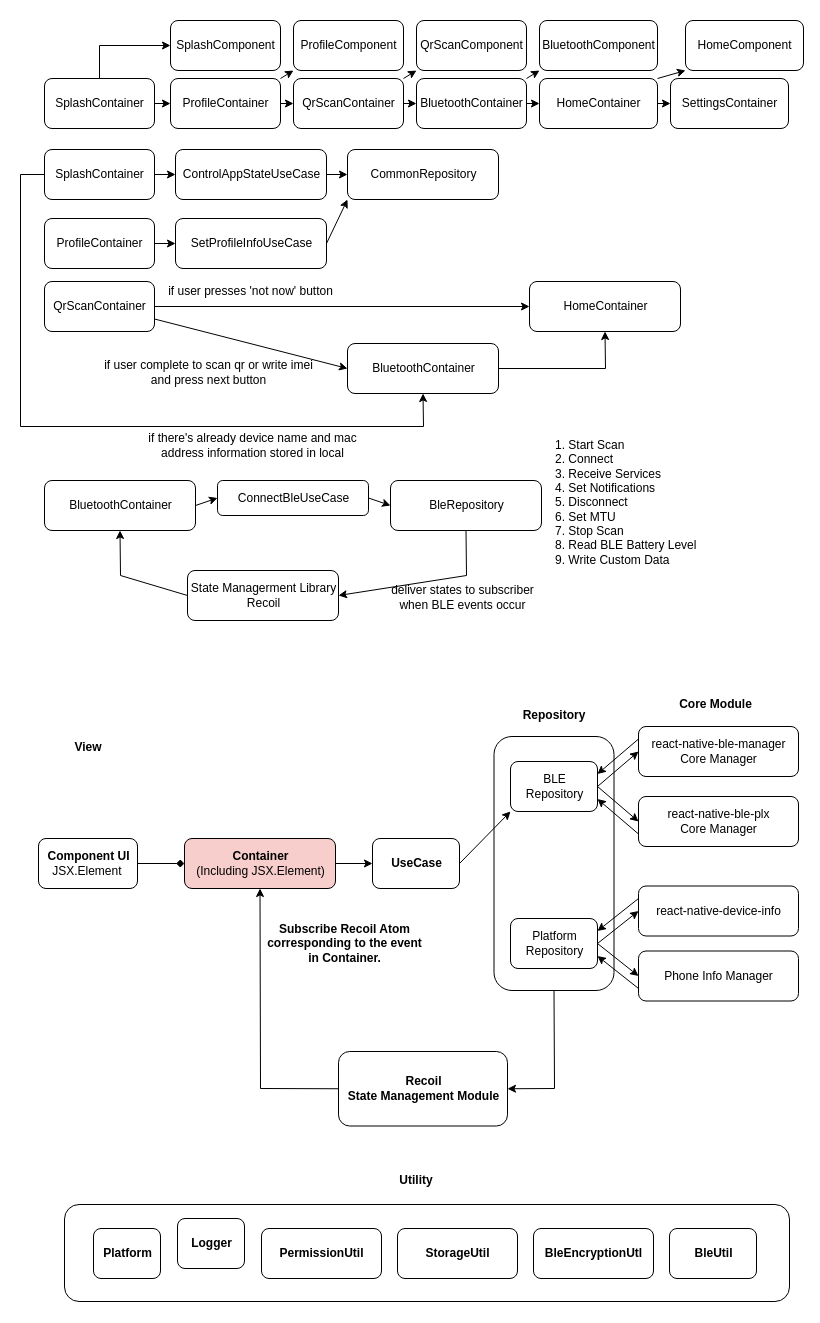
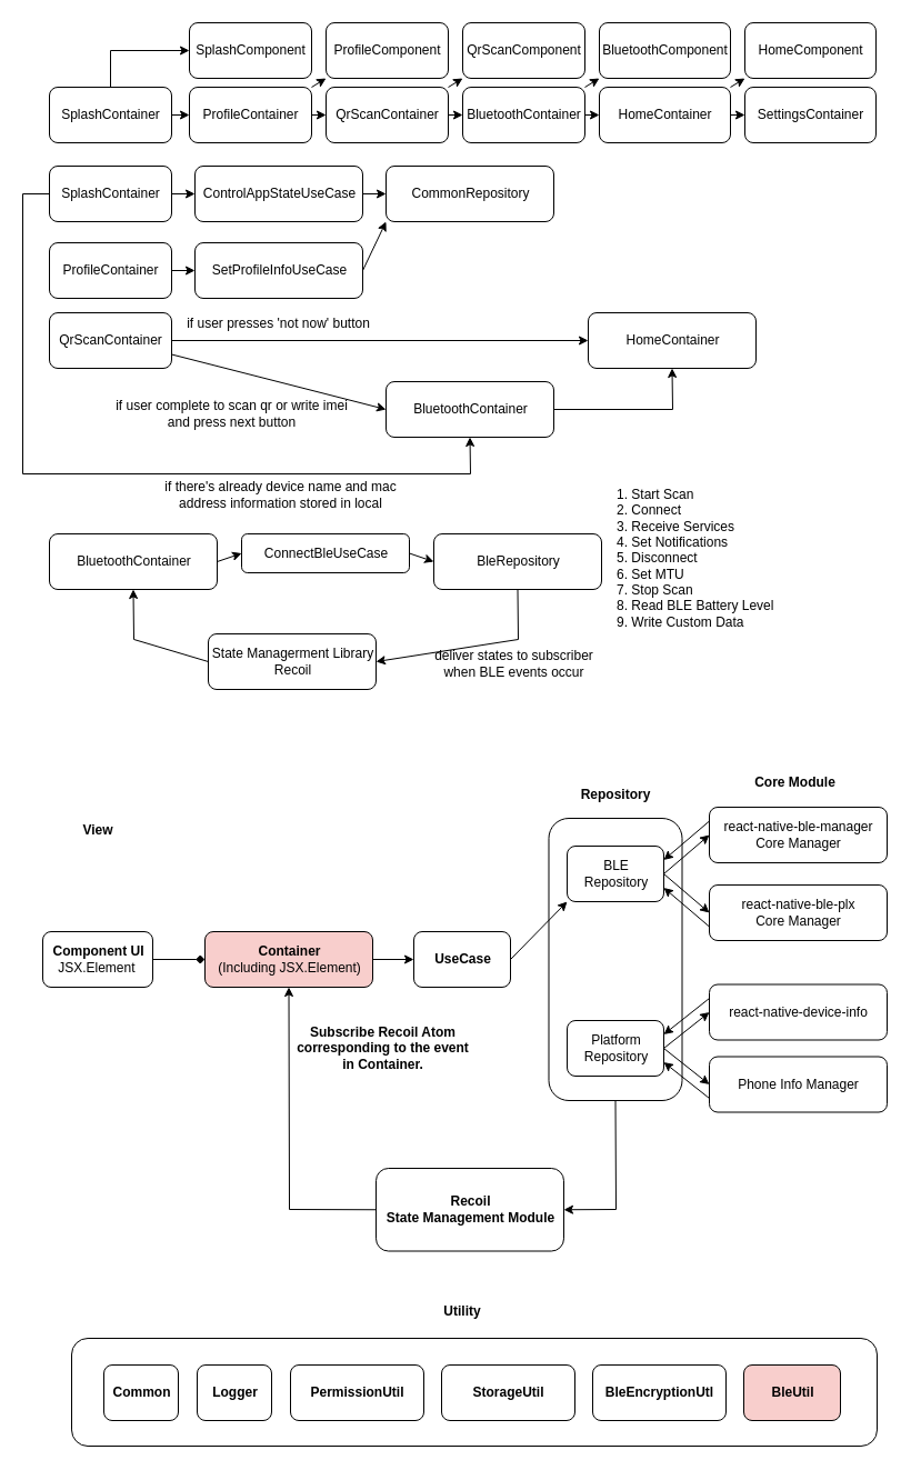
- <mxCell id="13" value="HomeComponent" style="html=1;rounded=1;" parent="1" vertex="1"><mxGeometry x="685" y="20" width="118" height="50" as="geometry" /></mxCell>
+ <mxCell id="13" value="HomeComponent" style="html=1;rounded=1;" parent="1" vertex="1"><mxGeometry x="670" y="20" width="118" height="50" as="geometry" /></mxCell>
- <mxCell id="85" value="&lt;b&gt;Logger&lt;/b&gt;" style="html=1;rounded=1;" vertex="1" parent="1"><mxGeometry x="177" y="1218" width="67" height="50" as="geometry" /></mxCell>
+ <mxCell id="85" value="&lt;b&gt;Logger&lt;/b&gt;" style="html=1;rounded=1;" vertex="1" parent="1"><mxGeometry x="177" y="1228" width="67" height="50" as="geometry" /></mxCell>
- <mxCell id="86" value="&lt;b&gt;Platform&lt;/b&gt;" style="html=1;rounded=1;" vertex="1" parent="1"><mxGeometry x="93" y="1228" width="67" height="50" as="geometry" /></mxCell>
+ <mxCell id="86" value="&lt;b&gt;Common&lt;/b&gt;" style="html=1;rounded=1;" vertex="1" parent="1"><mxGeometry x="93" y="1228" width="67" height="50" as="geometry" /></mxCell>
- <mxCell id="81" value="&lt;b&gt;BleUtil&lt;/b&gt;" style="html=1;rounded=1;" vertex="1" parent="1"><mxGeometry x="669" y="1228" width="87" height="50" as="geometry" /></mxCell>
+ <mxCell id="81" value="&lt;b&gt;BleUtil&lt;/b&gt;" style="html=1;rounded=1;fillColor=#f8cecc;" vertex="1" parent="1"><mxGeometry x="669" y="1228" width="87" height="50" as="geometry" /></mxCell>
